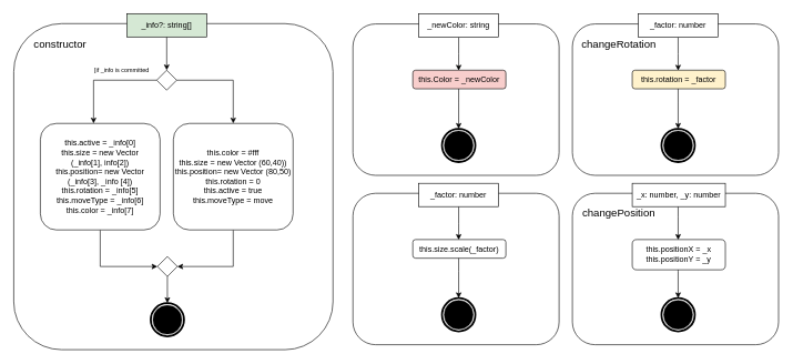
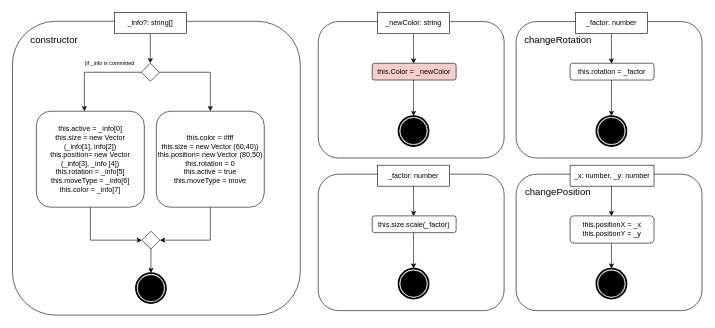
- <mxCell id="8" value="_info?: string[]" style="rounded=0;whiteSpace=wrap;html=1;fillColor=#d5e8d4;" vertex="1" parent="1"><mxGeometry x="190" y="20" width="120" height="35" as="geometry" /></mxCell>
+ <mxCell id="8" value="_info?: string[]" style="rounded=0;whiteSpace=wrap;html=1;" vertex="1" parent="1"><mxGeometry x="190" y="20" width="120" height="35" as="geometry" /></mxCell>
- <mxCell id="27" value="this.rotation = _factor" style="rounded=1;whiteSpace=wrap;html=1;fillColor=#fff2cc;" vertex="1" parent="1"><mxGeometry x="950" y="105" width="140" height="28" as="geometry" /></mxCell>
+ <mxCell id="27" value="this.rotation = _factor" style="rounded=1;whiteSpace=wrap;html=1;" vertex="1" parent="1"><mxGeometry x="950" y="105" width="140" height="28" as="geometry" /></mxCell>
